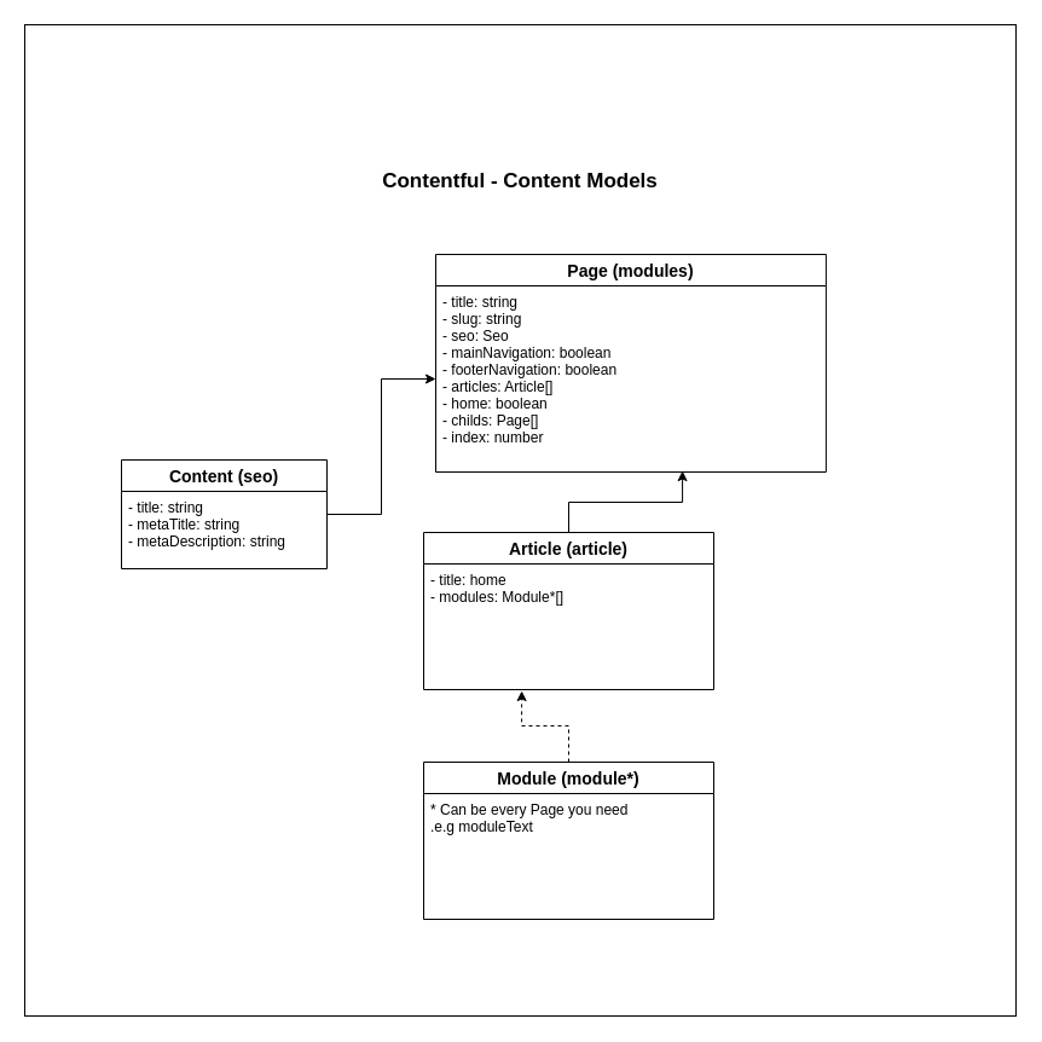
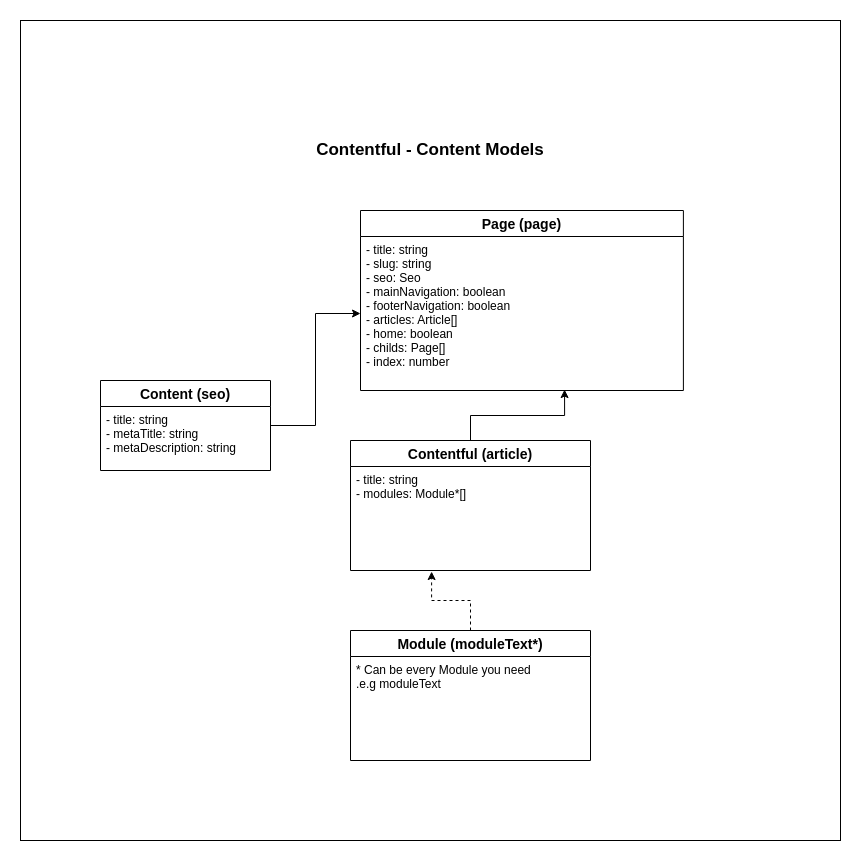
- <mxCell id="4" value="Page (modules)" style="swimlane;fontStyle=1;childLayout=stackLayout;horizontal=1;startSize=26;horizontalStack=0;resizeParent=1;resizeParentMax=0;resizeLast=0;collapsible=1;marginBottom=0;align=center;fontSize=14;" parent="3" vertex="1"><mxGeometry x="260" width="322.9" height="180" as="geometry" /></mxCell>
+ <mxCell id="4" value="Page (page)" style="swimlane;fontStyle=1;childLayout=stackLayout;horizontal=1;startSize=26;horizontalStack=0;resizeParent=1;resizeParentMax=0;resizeLast=0;collapsible=1;marginBottom=0;align=center;fontSize=14;" parent="3" vertex="1"><mxGeometry x="260" width="322.9" height="180" as="geometry" /></mxCell>
- <mxCell id="10" value="Article (article)" style="swimlane;fontStyle=1;childLayout=stackLayout;horizontal=1;startSize=26;horizontalStack=0;resizeParent=1;resizeParentMax=0;resizeLast=0;collapsible=1;marginBottom=0;align=center;fontSize=14;" parent="3" vertex="1"><mxGeometry x="250" y="230" width="240" height="130" as="geometry" /></mxCell>
+ <mxCell id="10" value="Contentful (article)" style="swimlane;fontStyle=1;childLayout=stackLayout;horizontal=1;startSize=26;horizontalStack=0;resizeParent=1;resizeParentMax=0;resizeLast=0;collapsible=1;marginBottom=0;align=center;fontSize=14;" parent="3" vertex="1"><mxGeometry x="250" y="230" width="240" height="130" as="geometry" /></mxCell>
- <mxCell id="11" value="- title: home&#10;- modules: Module*[]&#10;" style="text;strokeColor=none;fillColor=none;spacingLeft=4;spacingRight=4;overflow=hidden;rotatable=0;points=[[0,0.5],[1,0.5]];portConstraint=eastwest;fontSize=12;" parent="10" vertex="1"><mxGeometry y="26" width="240" height="104" as="geometry" /></mxCell>
+ <mxCell id="11" value="- title: string&#10;- modules: Module*[]&#10;" style="text;strokeColor=none;fillColor=none;spacingLeft=4;spacingRight=4;overflow=hidden;rotatable=0;points=[[0,0.5],[1,0.5]];portConstraint=eastwest;fontSize=12;" parent="10" vertex="1"><mxGeometry y="26" width="240" height="104" as="geometry" /></mxCell>
- <mxCell id="13" value="Module (module*)" style="swimlane;fontStyle=1;childLayout=stackLayout;horizontal=1;startSize=26;horizontalStack=0;resizeParent=1;resizeParentMax=0;resizeLast=0;collapsible=1;marginBottom=0;align=center;fontSize=14;" parent="3" vertex="1"><mxGeometry x="250" y="420" width="240" height="130" as="geometry" /></mxCell>
+ <mxCell id="13" value="Module (moduleText*)" style="swimlane;fontStyle=1;childLayout=stackLayout;horizontal=1;startSize=26;horizontalStack=0;resizeParent=1;resizeParentMax=0;resizeLast=0;collapsible=1;marginBottom=0;align=center;fontSize=14;" parent="3" vertex="1"><mxGeometry x="250" y="420" width="240" height="130" as="geometry" /></mxCell>
- <mxCell id="14" value="* Can be every Page you need &#10;.e.g moduleText" style="text;strokeColor=none;fillColor=none;spacingLeft=4;spacingRight=4;overflow=hidden;rotatable=0;points=[[0,0.5],[1,0.5]];portConstraint=eastwest;fontSize=12;" parent="13" vertex="1"><mxGeometry y="26" width="240" height="104" as="geometry" /></mxCell>
+ <mxCell id="14" value="* Can be every Module you need &#10;.e.g moduleText" style="text;strokeColor=none;fillColor=none;spacingLeft=4;spacingRight=4;overflow=hidden;rotatable=0;points=[[0,0.5],[1,0.5]];portConstraint=eastwest;fontSize=12;" parent="13" vertex="1"><mxGeometry y="26" width="240" height="104" as="geometry" /></mxCell>
